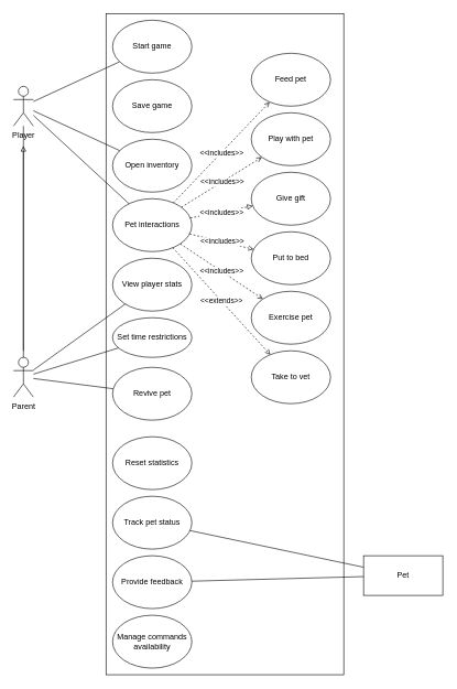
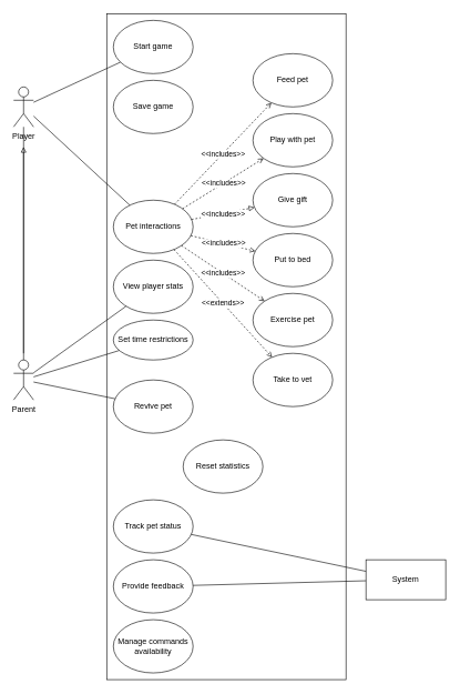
- <mxCell id="19" style="rounded=0;orthogonalLoop=1;jettySize=auto;html=1;endArrow=none;endFill=0;" edge="1" parent="1" source="4" target="8"><mxGeometry relative="1" as="geometry"><mxPoint x="90" y="264" as="sourcePoint" /><mxPoint x="180" y="170" as="targetPoint" /></mxGeometry></mxCell>
- <mxCell id="8" value="Open inventory" style="ellipse;whiteSpace=wrap;html=1;" vertex="1" parent="1"><mxGeometry x="170" y="210" width="120" height="80" as="geometry" /></mxCell>
- <mxCell id="12" value="Revive pet" style="ellipse;whiteSpace=wrap;html=1;" vertex="1" parent="1"><mxGeometry x="170" y="555" width="120" height="80" as="geometry" /></mxCell>
+ <mxCell id="12" value="Revive pet" style="ellipse;whiteSpace=wrap;html=1;" vertex="1" parent="1"><mxGeometry x="170" y="570" width="120" height="80" as="geometry" /></mxCell>
- <mxCell id="13" value="Reset statistics" style="ellipse;whiteSpace=wrap;html=1;" vertex="1" parent="1"><mxGeometry x="170" y="660" width="120" height="80" as="geometry" /></mxCell>
+ <mxCell id="13" value="Reset statistics" style="ellipse;whiteSpace=wrap;html=1;" vertex="1" parent="1"><mxGeometry x="275" y="660" width="120" height="80" as="geometry" /></mxCell>
- <mxCell id="14" value="Pet" style="rounded=0;whiteSpace=wrap;html=1;" vertex="1" parent="1"><mxGeometry x="550" y="840" width="120" height="60" as="geometry" /></mxCell>
+ <mxCell id="14" value="System" style="rounded=0;whiteSpace=wrap;html=1;" vertex="1" parent="1"><mxGeometry x="550" y="840" width="120" height="60" as="geometry" /></mxCell>
